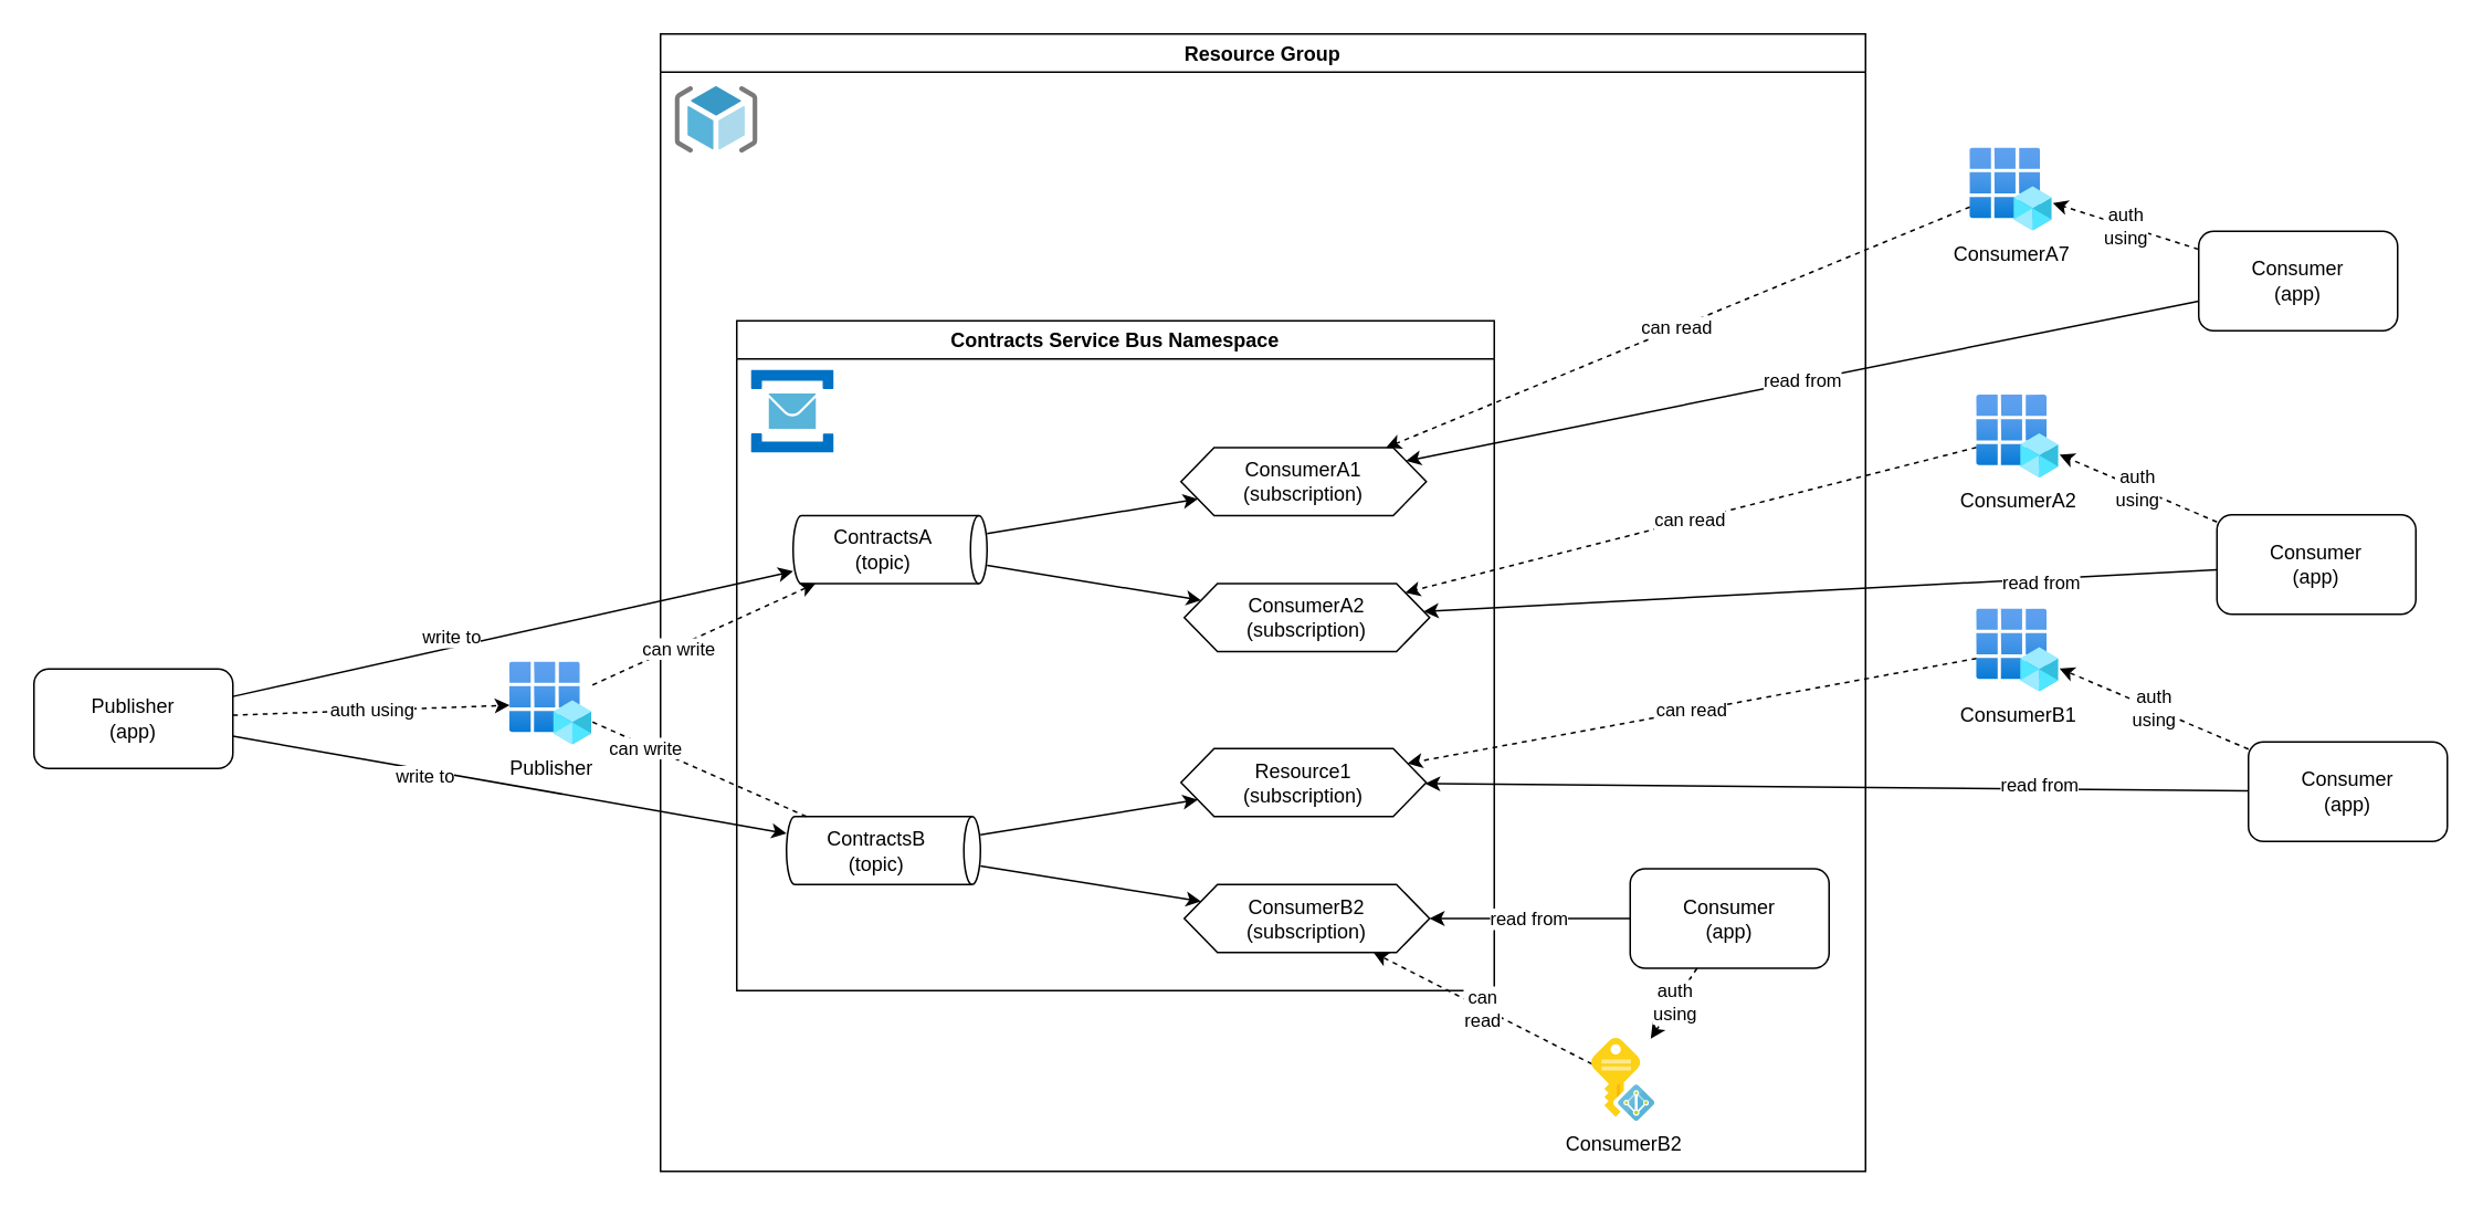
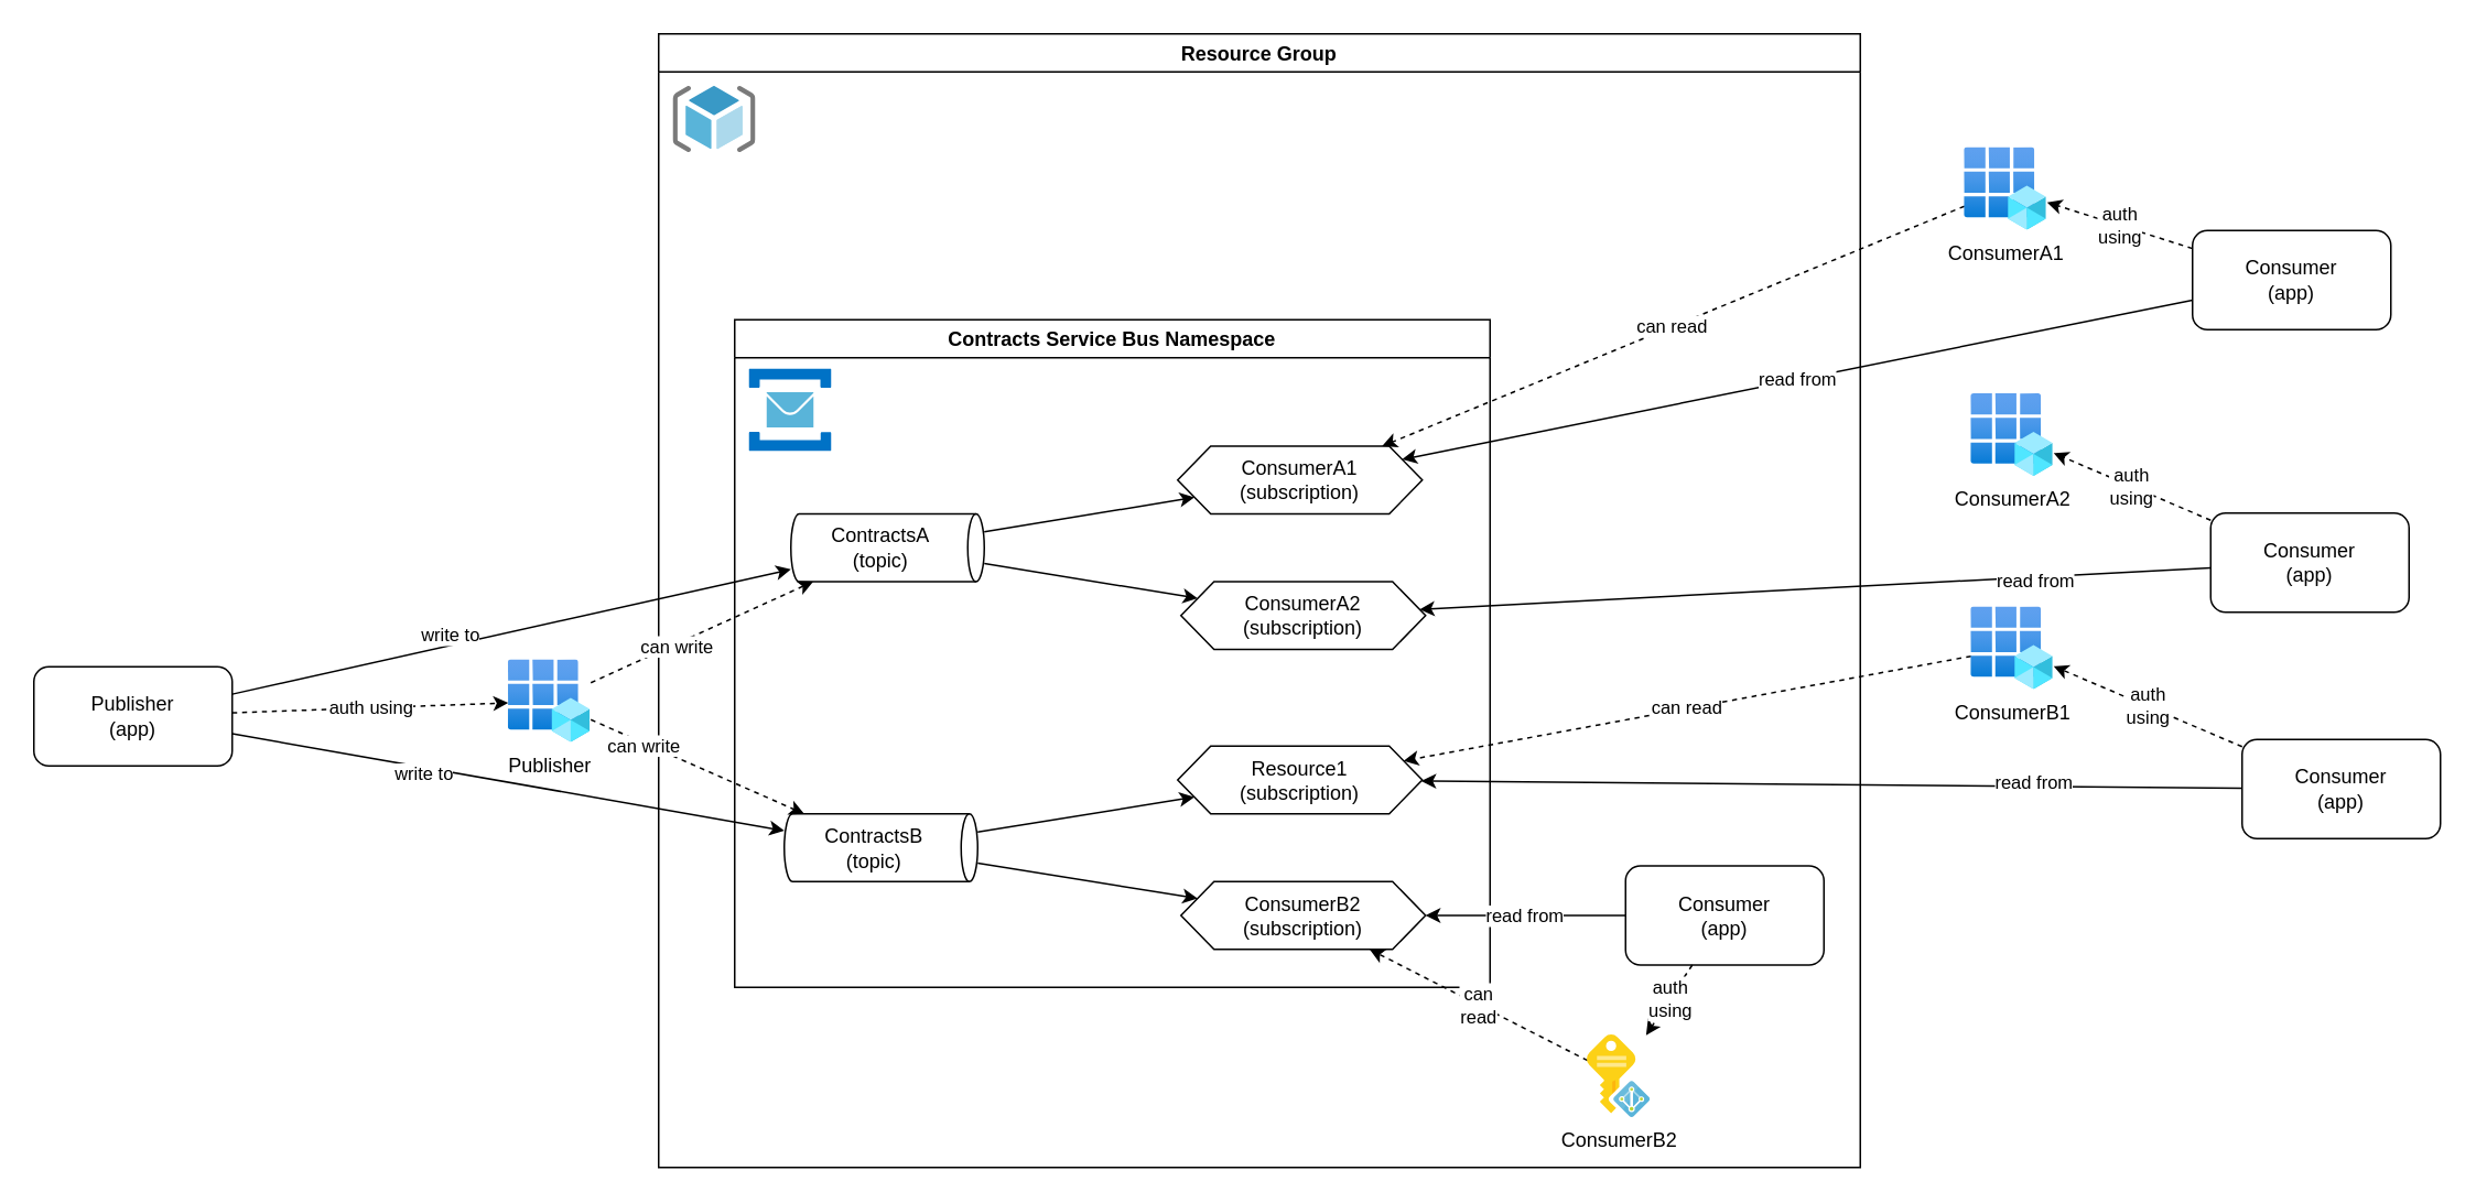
- <mxCell id="29" value="ConsumerA7" style="html=1;points=[];align=center;image;fontSize=12;image=img/lib/azure2/identity/App_Registrations.svg;" parent="1" vertex="1"><mxGeometry x="1188" y="89" width="50" height="50" as="geometry" /></mxCell>
+ <mxCell id="29" value="ConsumerA1" style="html=1;points=[];align=center;image;fontSize=12;image=img/lib/azure2/identity/App_Registrations.svg;" parent="1" vertex="1"><mxGeometry x="1188" y="89" width="50" height="50" as="geometry" /></mxCell>
- <mxCell id="30" value="can read" style="edgeStyle=none;rounded=0;orthogonalLoop=1;jettySize=auto;html=1;dashed=1;" edge="1" parent="1" source="31" target="13"><mxGeometry relative="1" as="geometry" /></mxCell>
- <mxCell id="27" value="can write" style="edgeStyle=none;rounded=0;orthogonalLoop=1;jettySize=auto;html=1;dashed=1;endArrow=none;" parent="1" source="25" target="11" edge="1"><mxGeometry x="-0.488" y="-2" relative="1" as="geometry"><mxPoint as="offset" /></mxGeometry></mxCell>
+ <mxCell id="27" value="can write" style="edgeStyle=none;rounded=0;orthogonalLoop=1;jettySize=auto;html=1;dashed=1;" parent="1" source="25" target="11" edge="1"><mxGeometry x="-0.488" y="-2" relative="1" as="geometry"><mxPoint as="offset" /></mxGeometry></mxCell>
